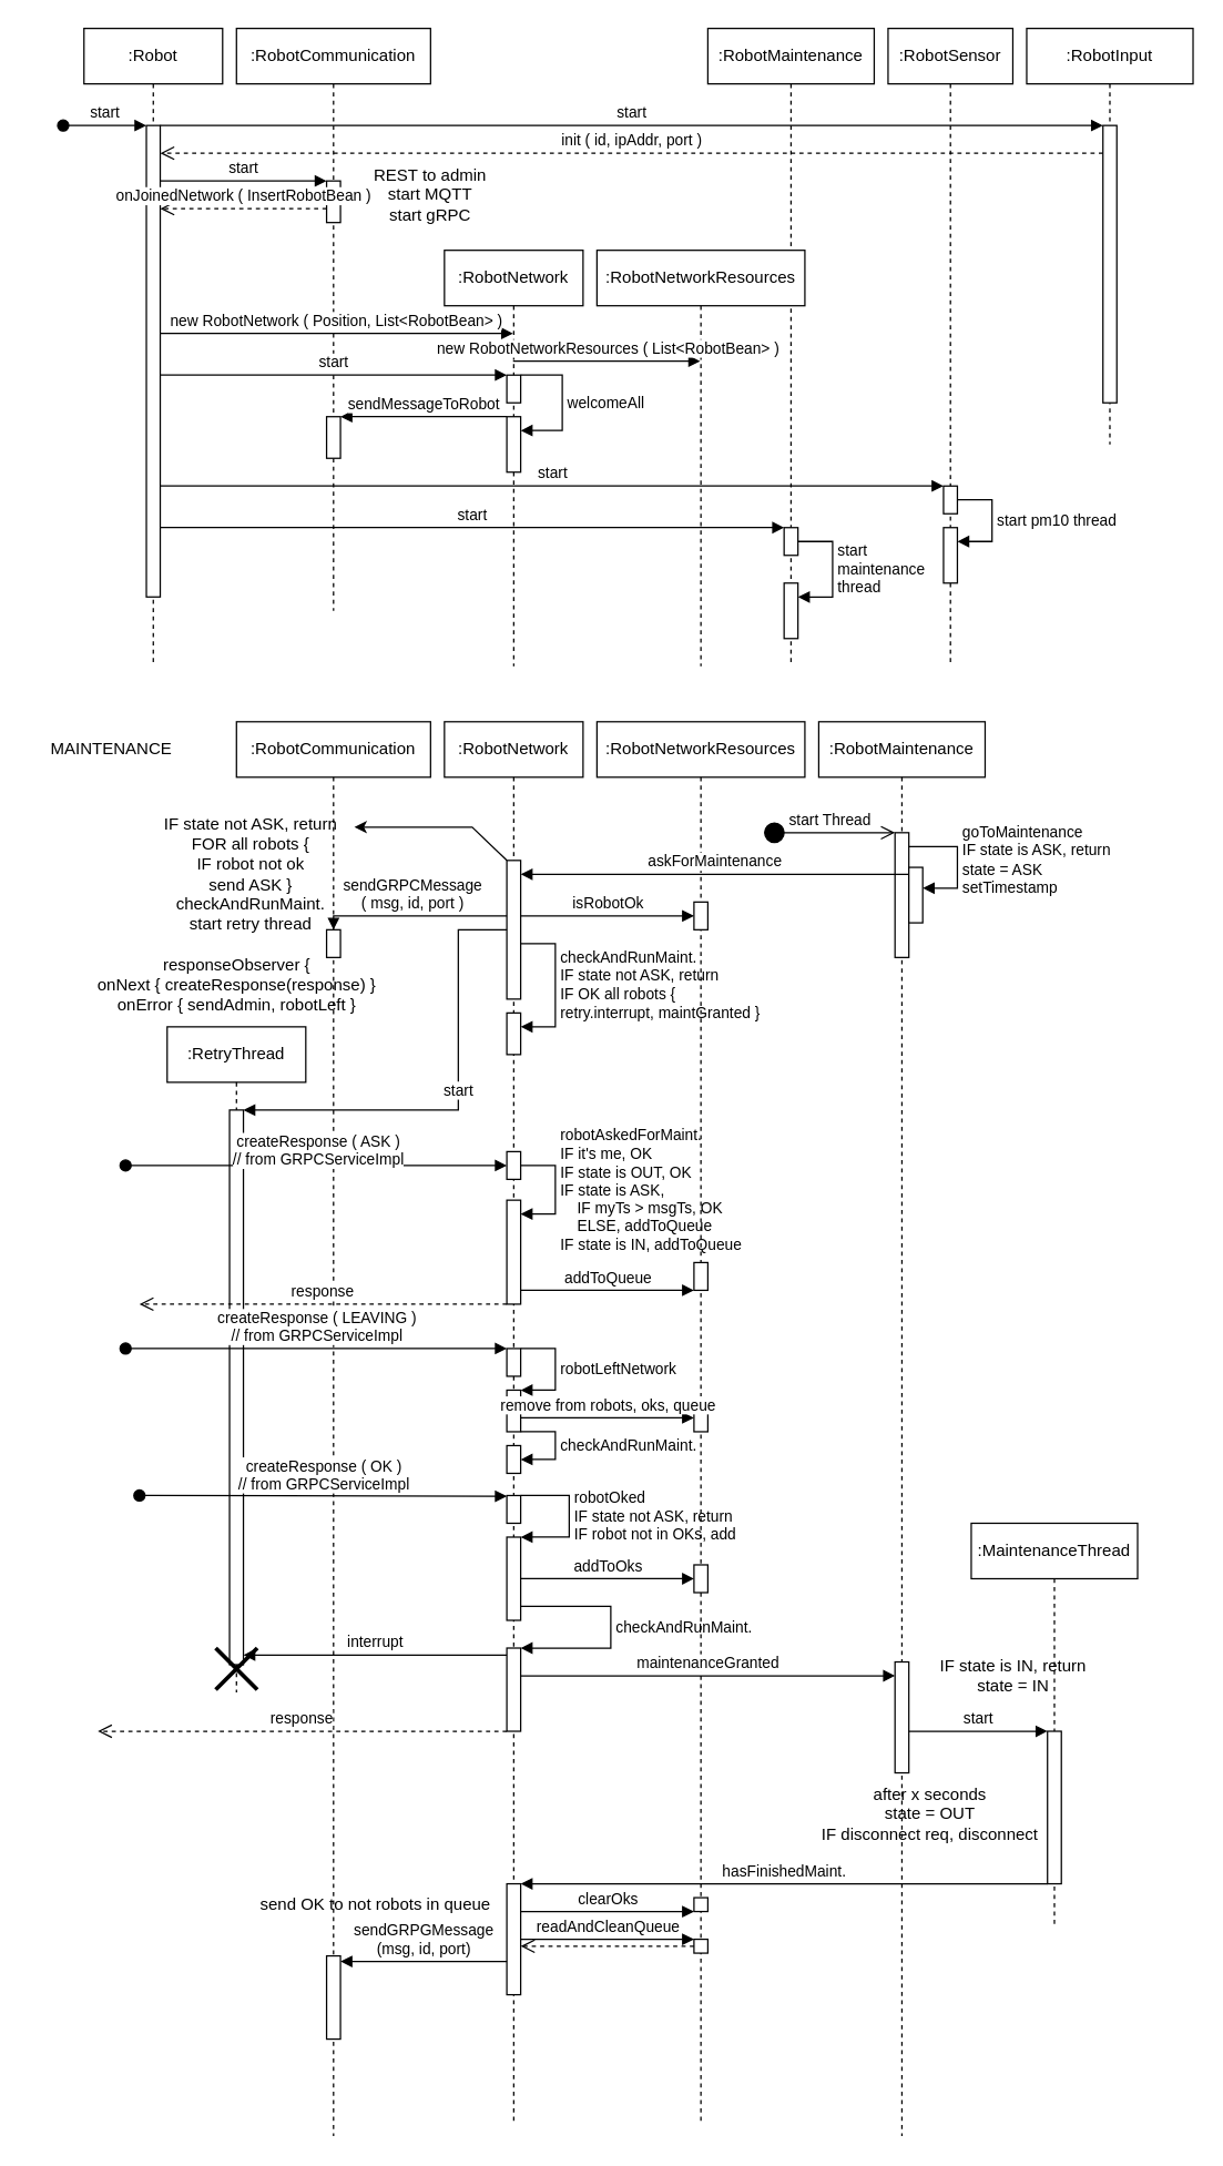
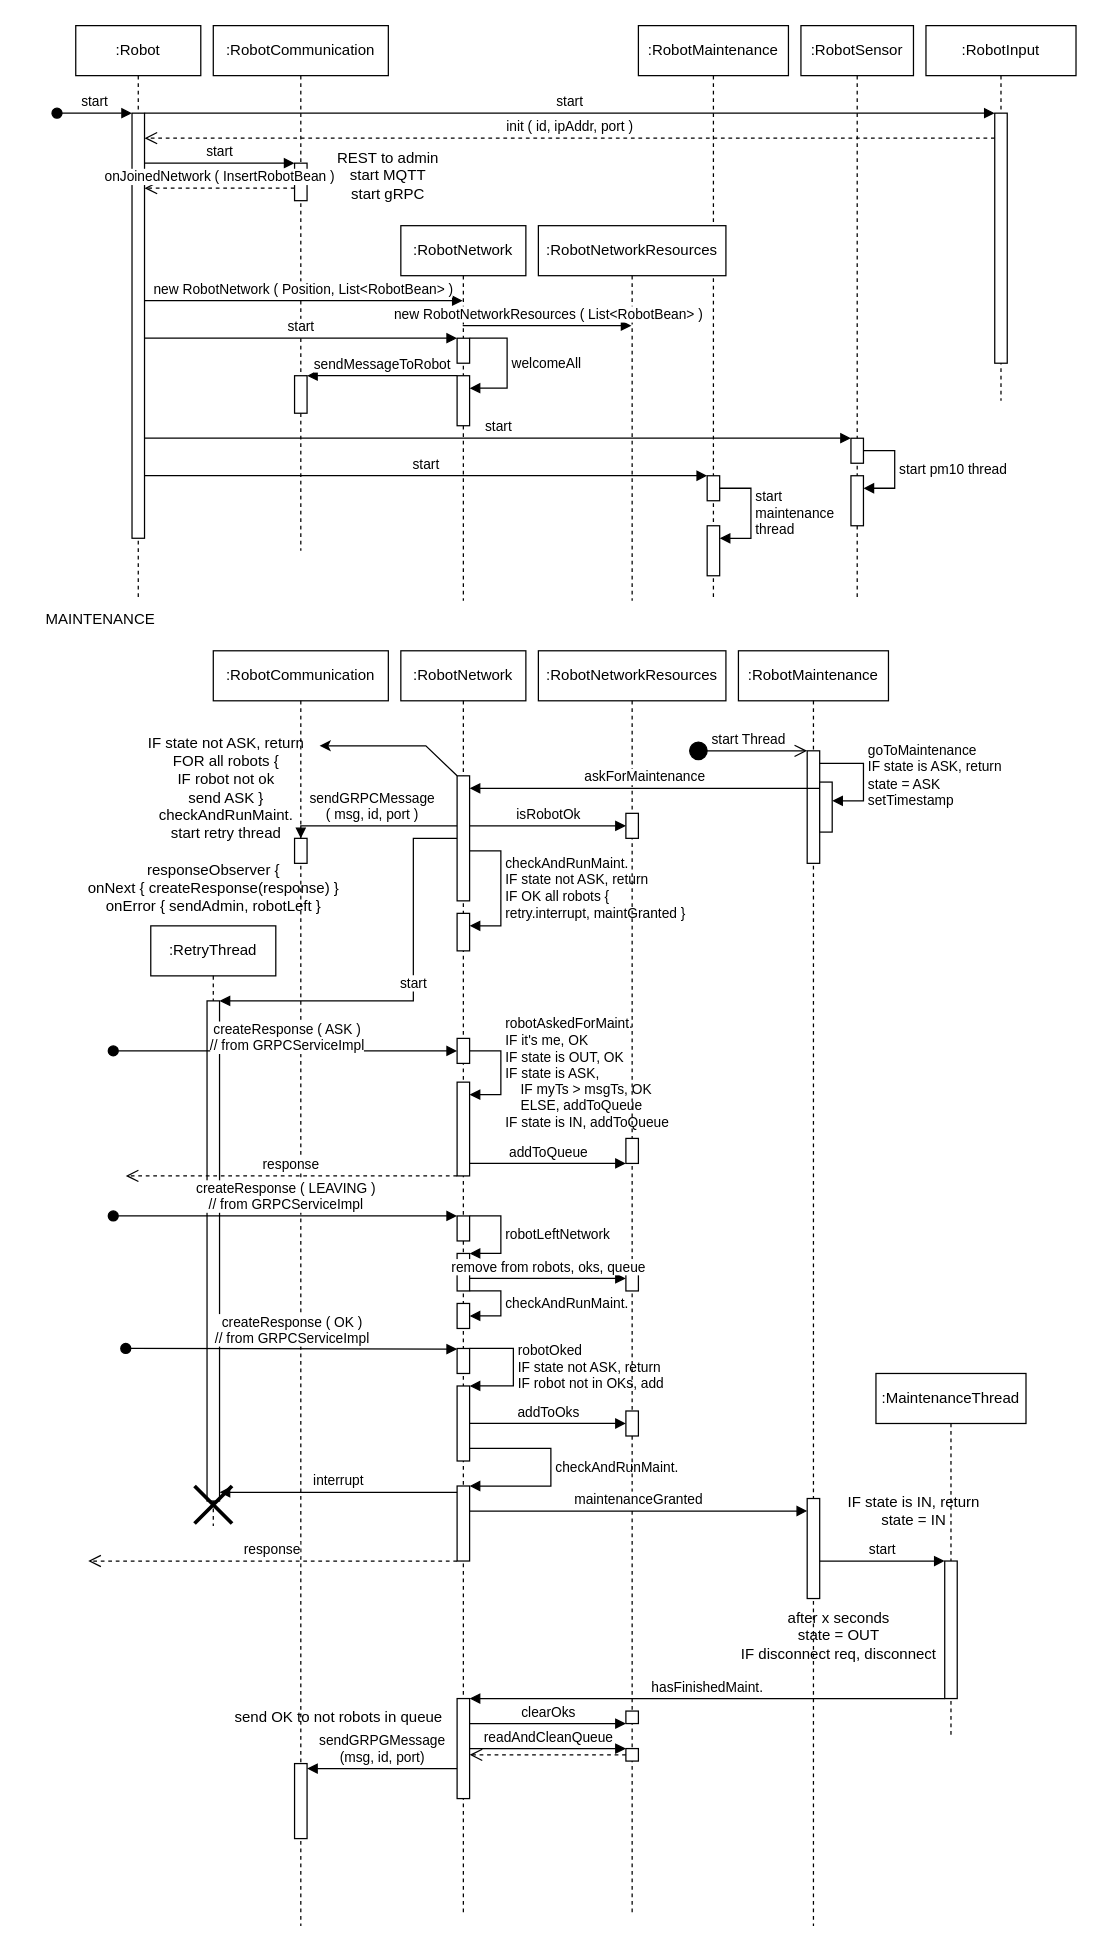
- <mxCell id="68" value="MAINTENANCE" style="text;html=1;strokeColor=none;fillColor=none;align=center;verticalAlign=middle;whiteSpace=wrap;rounded=0;" parent="1" vertex="1"><mxGeometry x="20" y="525" width="120" height="30" as="geometry" /></mxCell>
+ <mxCell id="68" value="MAINTENANCE" style="text;html=1;strokeColor=none;fillColor=none;align=center;verticalAlign=middle;whiteSpace=wrap;rounded=0;" parent="1" vertex="1"><mxGeometry y="480" width="120" height="30" as="geometry" x="20" /></mxCell>
